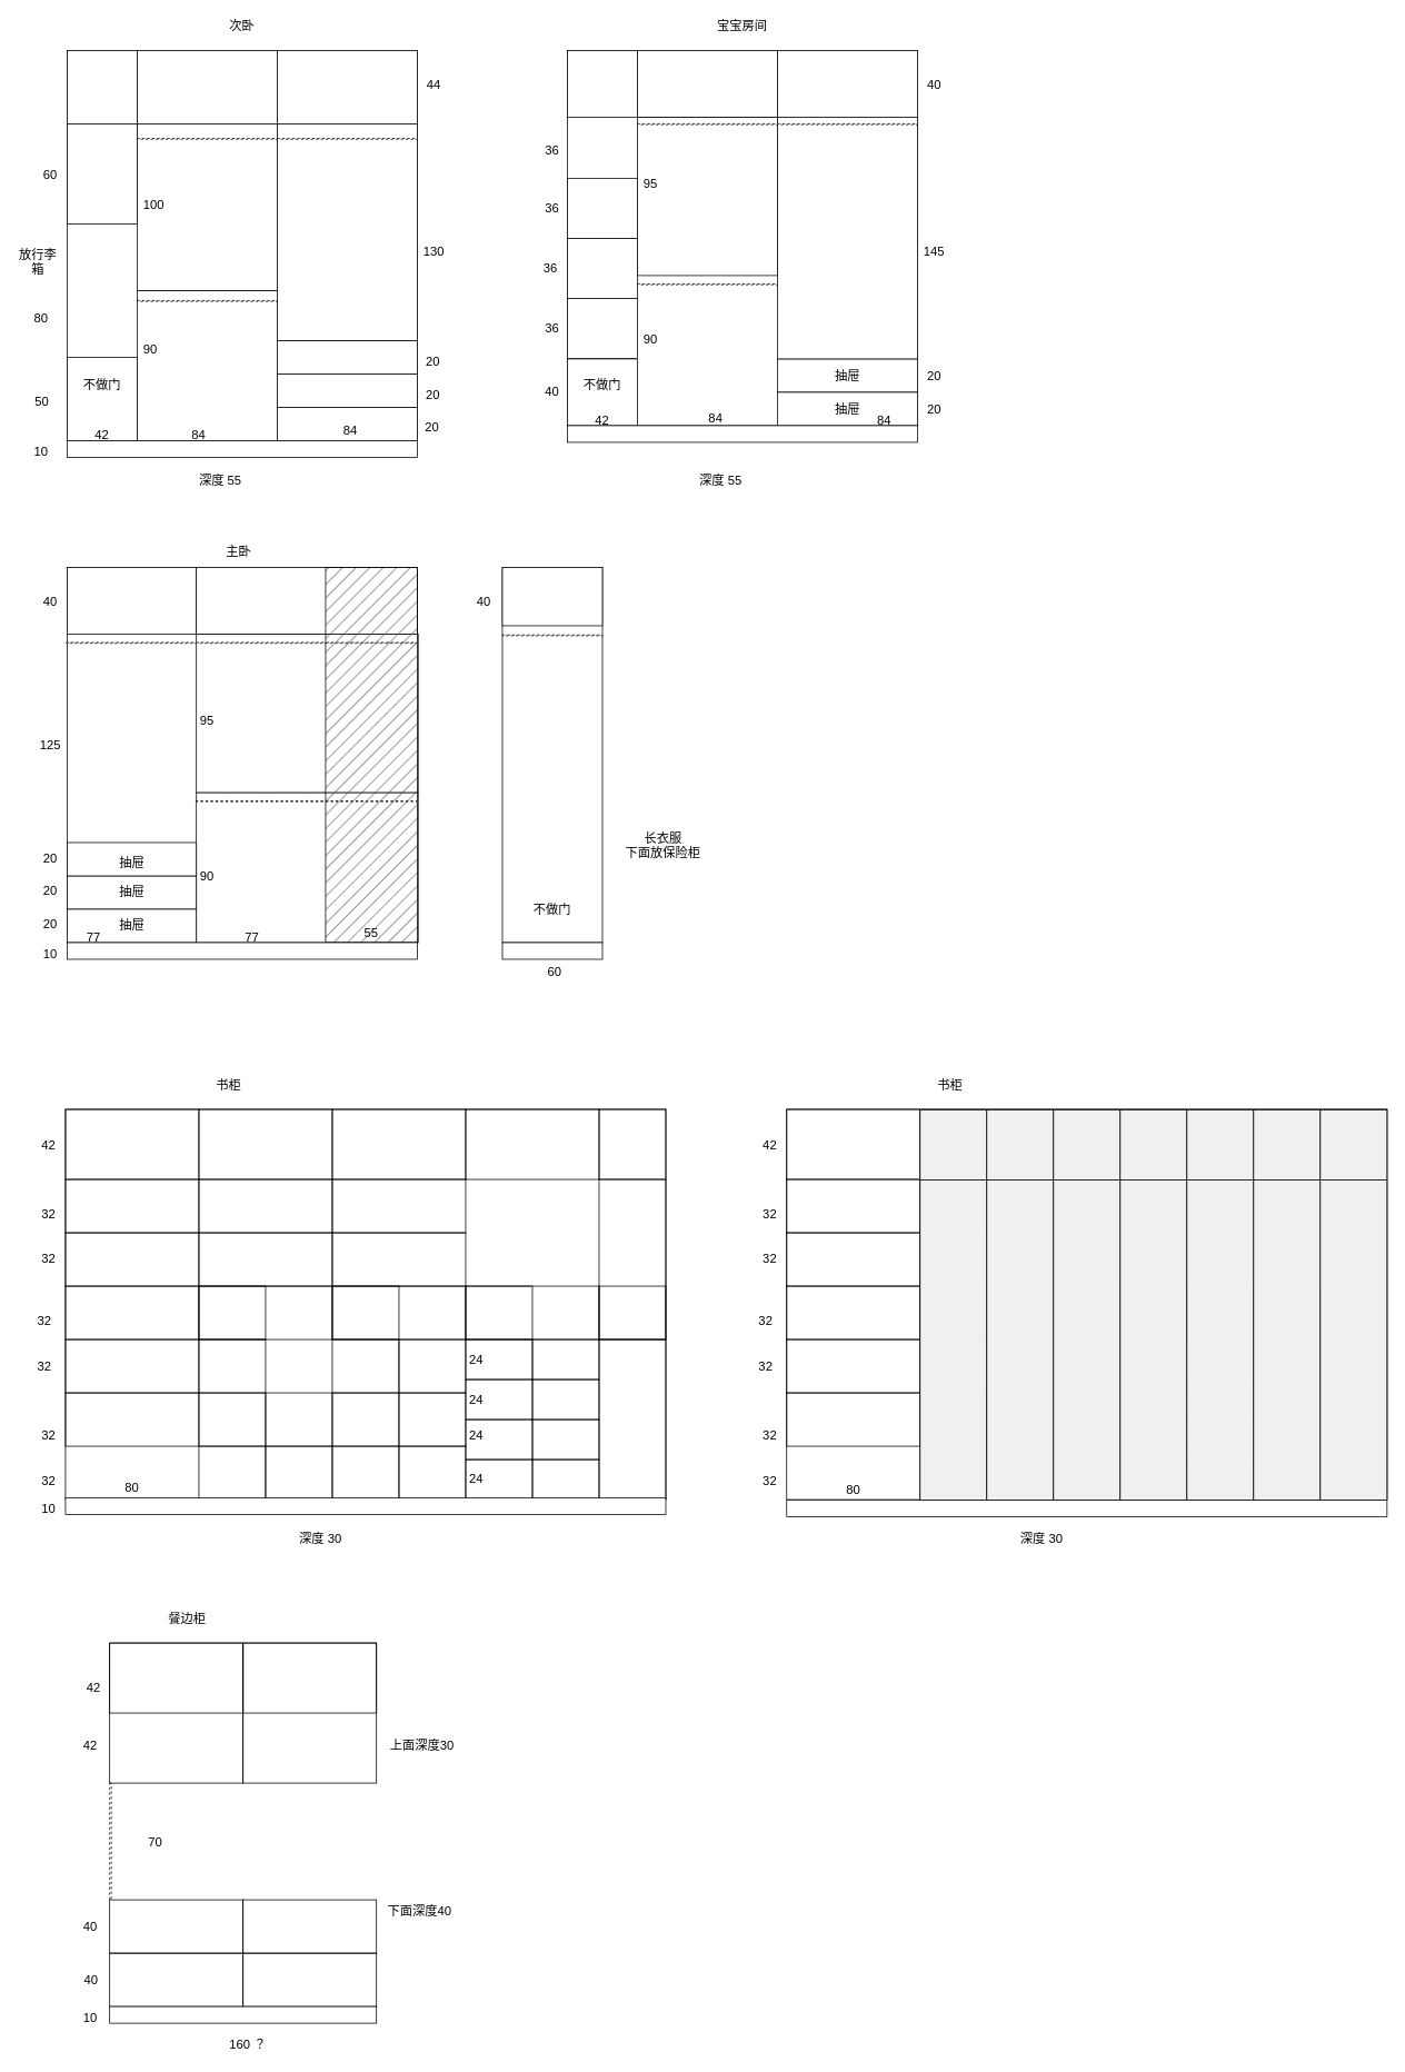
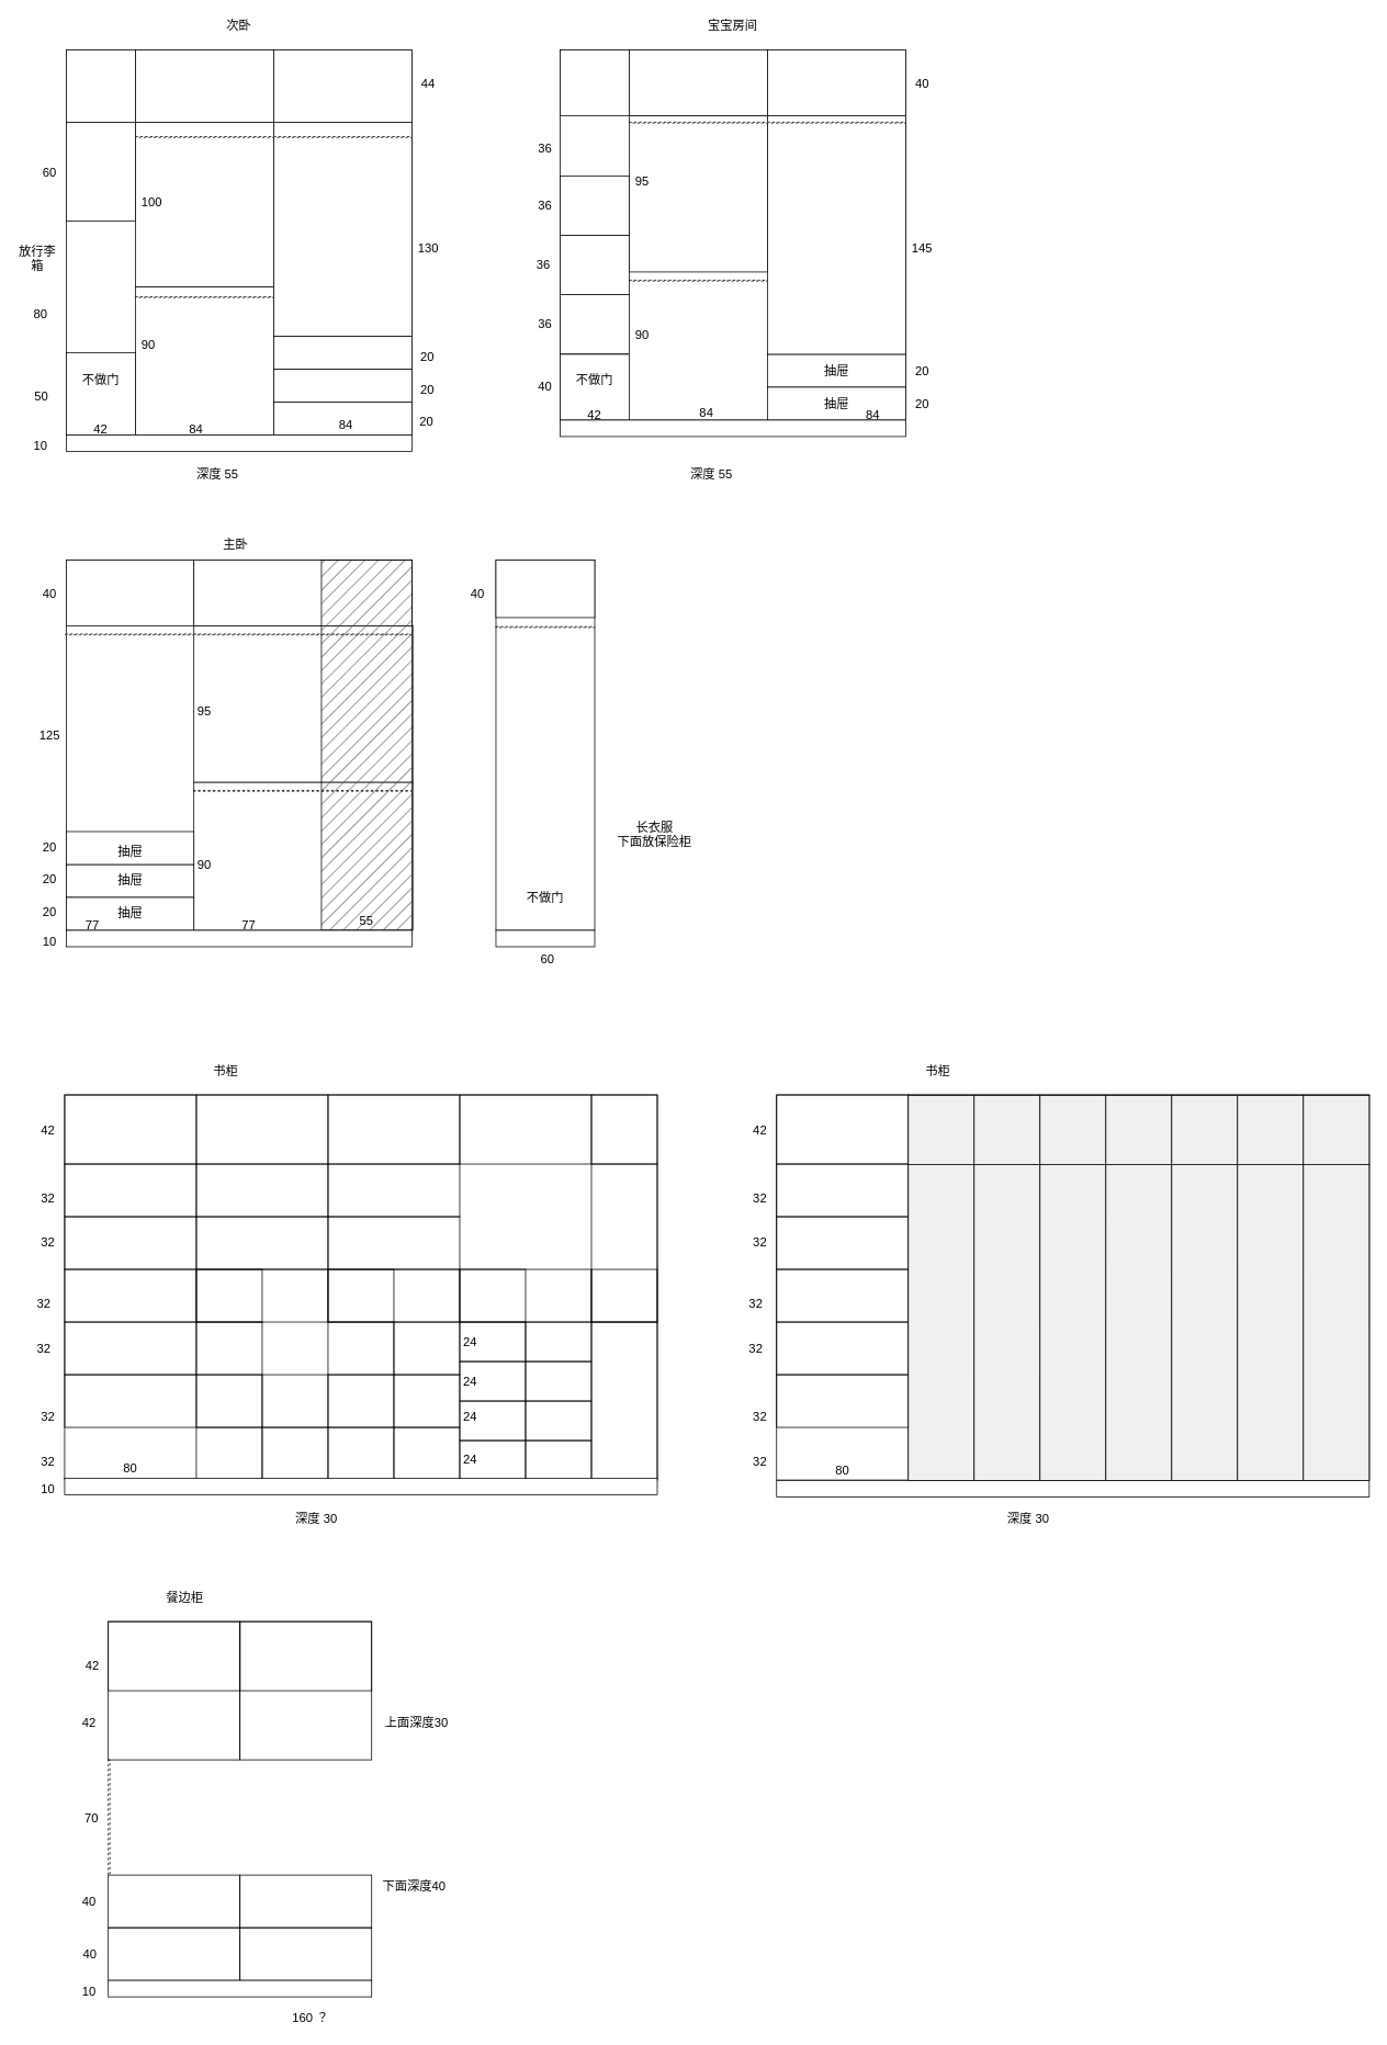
- <mxCell id="248" value="70" style="text;html=1;strokeColor=none;fillColor=none;align=center;verticalAlign=middle;whiteSpace=wrap;rounded=0;fontSize=15;" vertex="1" parent="1"><mxGeometry x="166" y="2195.5" width="40" height="25" as="geometry" /></mxCell>
+ <mxCell id="248" value="70" style="text;html=1;strokeColor=none;fillColor=none;align=center;verticalAlign=middle;whiteSpace=wrap;rounded=0;fontSize=15;" vertex="1" parent="1"><mxGeometry x="91" y="2195.5" width="40" height="25" as="geometry" /></mxCell>
- <mxCell id="245" value="160 ？" style="text;html=1;strokeColor=none;fillColor=none;align=center;verticalAlign=middle;whiteSpace=wrap;rounded=0;fontSize=15;" vertex="1" parent="1"><mxGeometry x="255" y="2438" width="84" height="25" as="geometry" /></mxCell>
+ <mxCell id="245" value="160 ？" style="text;html=1;strokeColor=none;fillColor=none;align=center;verticalAlign=middle;whiteSpace=wrap;rounded=0;fontSize=15;" vertex="1" parent="1"><mxGeometry x="335" y="2438" width="84" height="25" as="geometry" /></mxCell>
